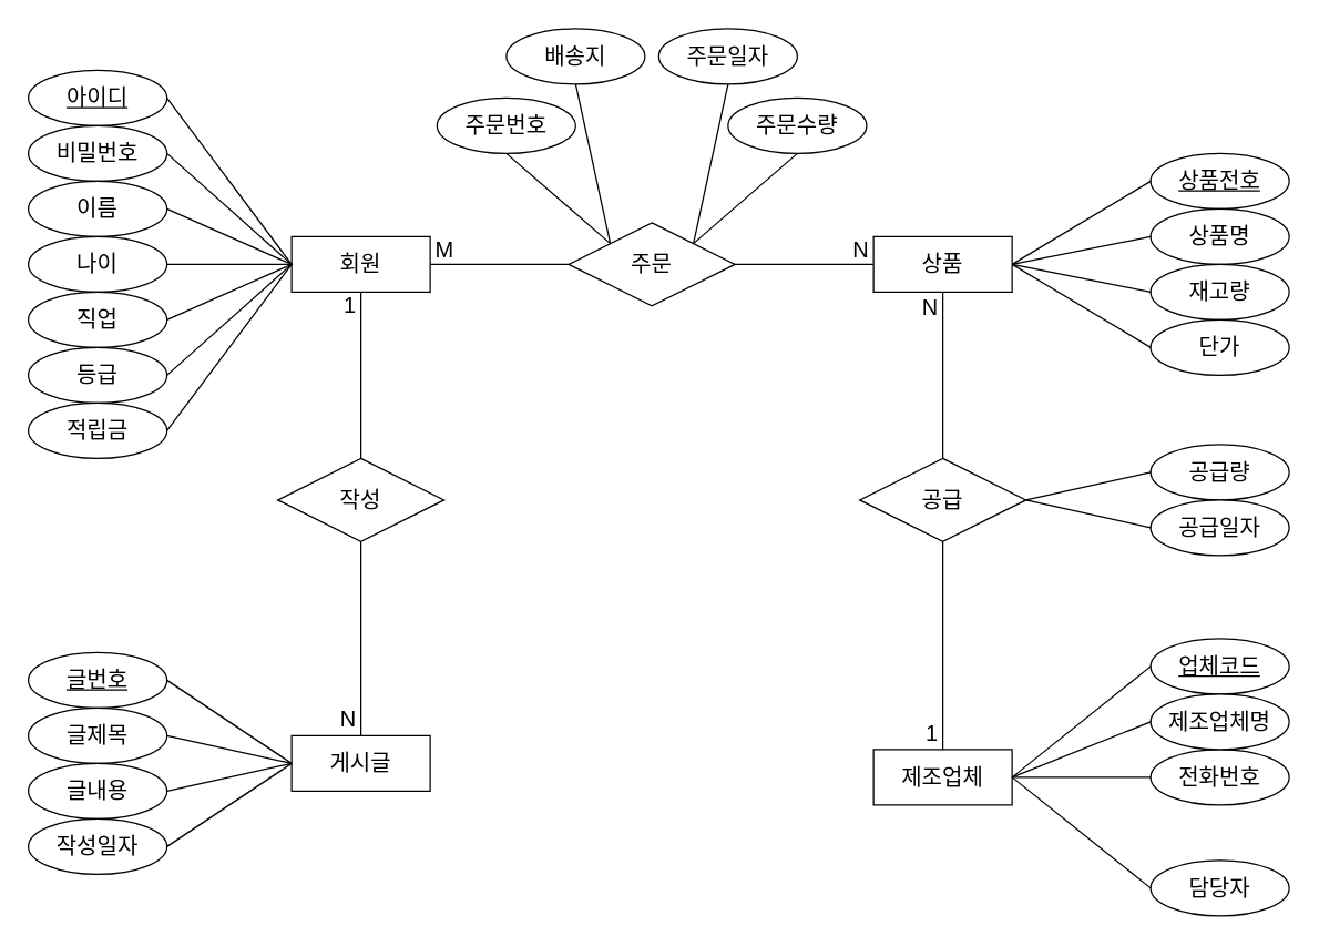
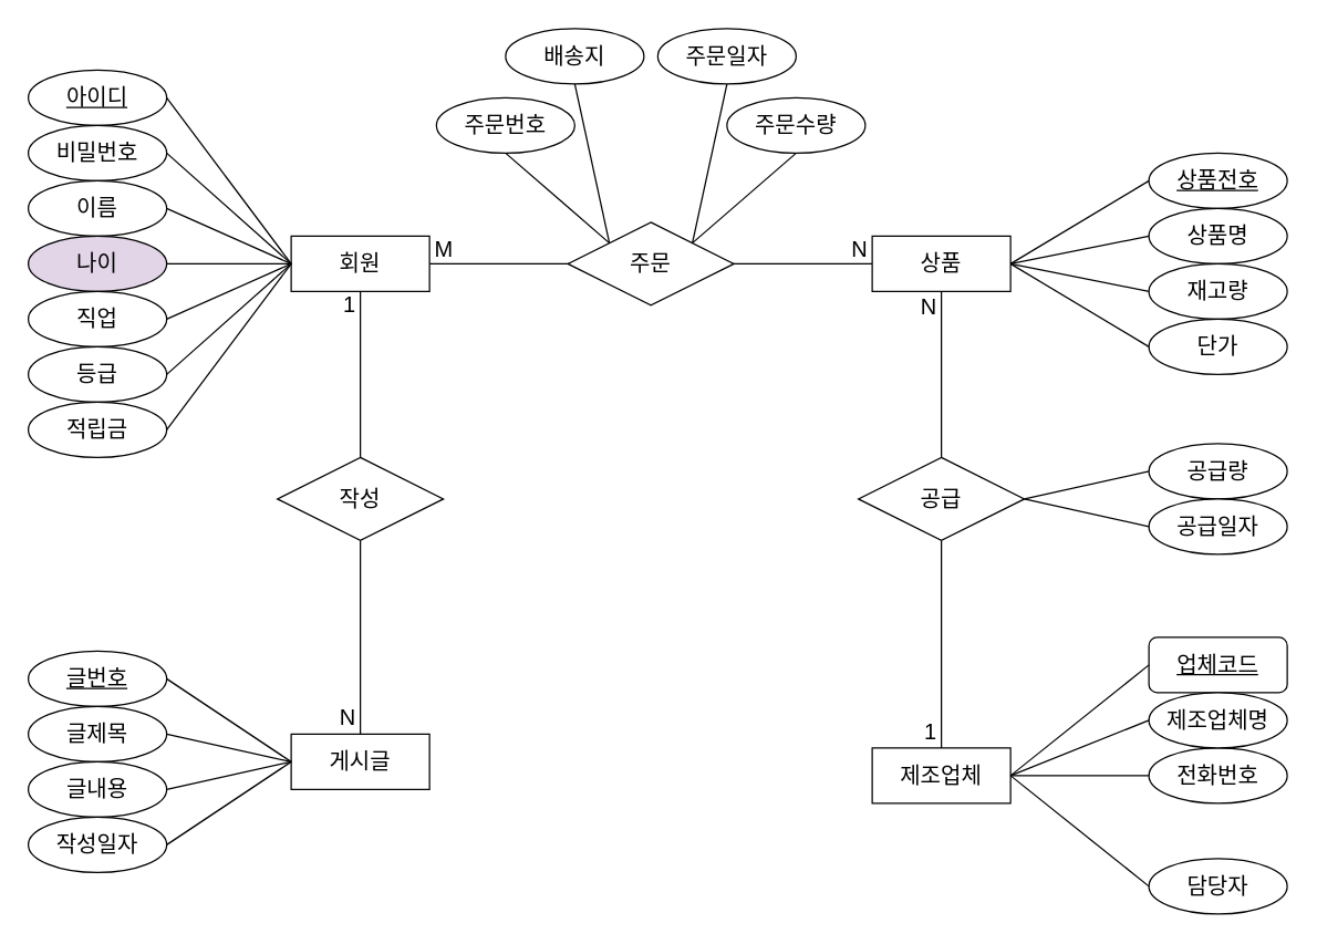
- <mxCell id="27" value="나이" style="ellipse;whiteSpace=wrap;html=1;align=center;fontSize=16;" vertex="1" parent="1"><mxGeometry x="20" y="170" width="100" height="40" as="geometry" /></mxCell>
+ <mxCell id="27" value="나이" style="ellipse;whiteSpace=wrap;html=1;align=center;fontSize=16;fillColor=#e1d5e7;" vertex="1" parent="1"><mxGeometry x="20" y="170" width="100" height="40" as="geometry" /></mxCell>
- <mxCell id="15" value="업체코드" style="ellipse;whiteSpace=wrap;html=1;align=center;fontStyle=4;fontSize=16;" vertex="1" parent="1"><mxGeometry x="830" y="460" width="100" height="40" as="geometry" /></mxCell>
+ <mxCell id="15" value="업체코드" style="whiteSpace=wrap;html=1;align=center;fontStyle=4;fontSize=16;rounded=1;" vertex="1" parent="1"><mxGeometry x="830" y="460" width="100" height="40" as="geometry" /></mxCell>
